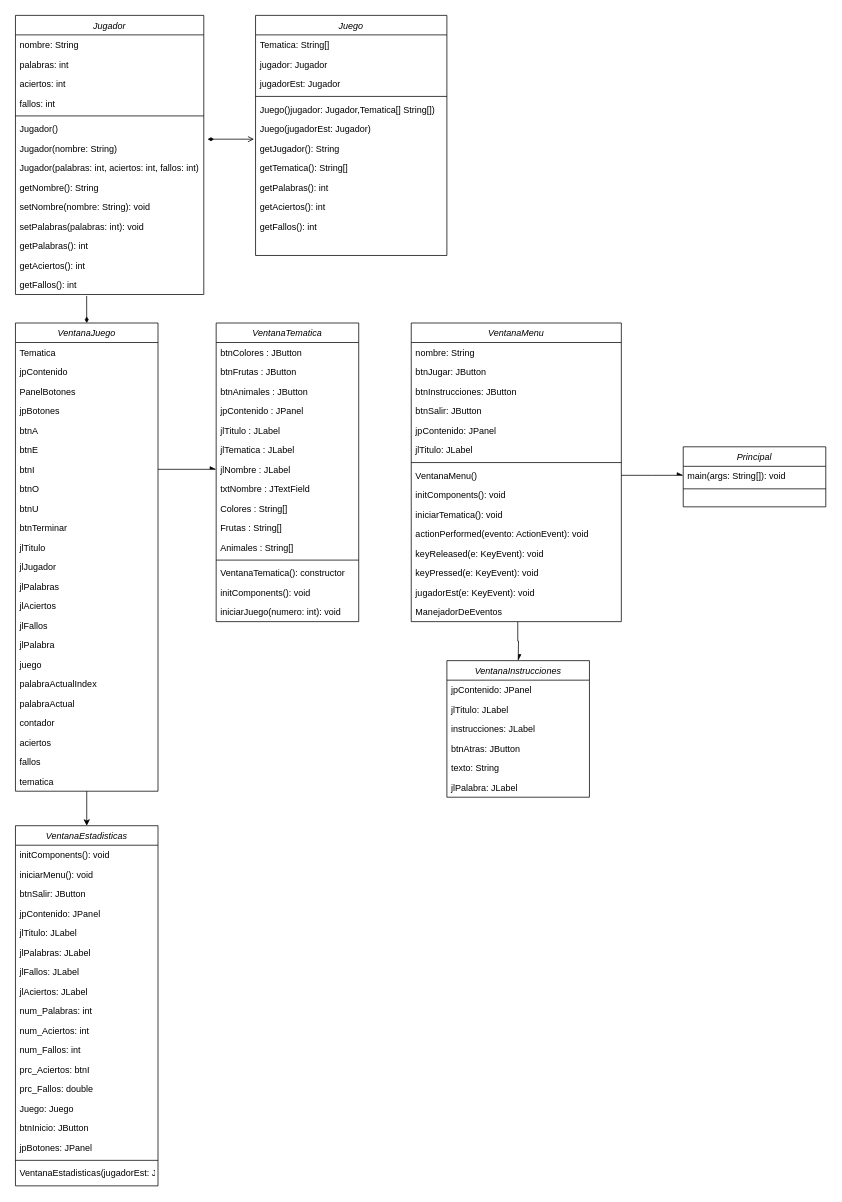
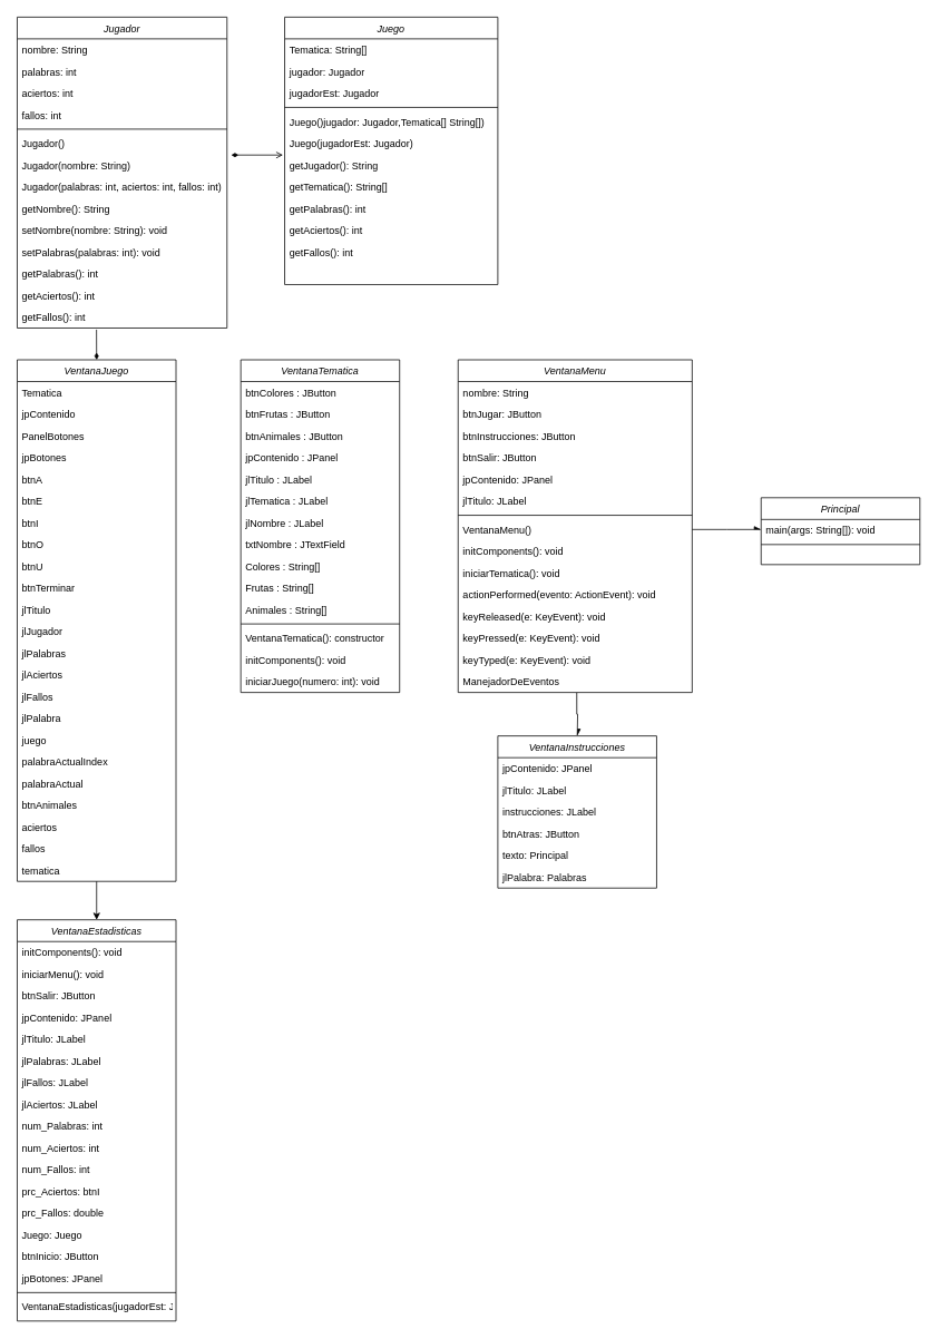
- <mxCell id="120" style="edgeStyle=orthogonalEdgeStyle;rounded=0;orthogonalLoop=1;jettySize=auto;html=1;endArrow=async;endFill=1;exitX=1;exitY=0.5;exitDx=0;exitDy=0;entryX=0;entryY=0.5;entryDx=0;entryDy=0;" edge="1" parent="1" source="48" target="22"><mxGeometry relative="1" as="geometry"><mxPoint x="260" y="879" as="sourcePoint" /><mxPoint x="290" y="625" as="targetPoint" /></mxGeometry></mxCell>
- <mxCell id="79" value="jugadorEst(e: KeyEvent): void" style="text;align=left;verticalAlign=top;spacingLeft=4;spacingRight=4;overflow=hidden;rotatable=0;points=[[0,0.5],[1,0.5]];portConstraint=eastwest;" parent="65" vertex="1"><mxGeometry y="346" width="280" height="26" as="geometry" /></mxCell>
+ <mxCell id="79" value="keyTyped(e: KeyEvent): void" style="text;align=left;verticalAlign=top;spacingLeft=4;spacingRight=4;overflow=hidden;rotatable=0;points=[[0,0.5],[1,0.5]];portConstraint=eastwest;" parent="65" vertex="1"><mxGeometry y="346" width="280" height="26" as="geometry" /></mxCell>
- <mxCell id="61" value="contador      " style="text;align=left;verticalAlign=top;spacingLeft=4;spacingRight=4;overflow=hidden;rotatable=0;points=[[0,0.5],[1,0.5]];portConstraint=eastwest;" parent="41" vertex="1"><mxGeometry y="520" width="190" height="26" as="geometry" /></mxCell>
+ <mxCell id="61" value="btnAnimales      " style="text;align=left;verticalAlign=top;spacingLeft=4;spacingRight=4;overflow=hidden;rotatable=0;points=[[0,0.5],[1,0.5]];portConstraint=eastwest;" parent="41" vertex="1"><mxGeometry y="520" width="190" height="26" as="geometry" /></mxCell>
- <mxCell id="39" value="texto: String" style="text;align=left;verticalAlign=top;spacingLeft=4;spacingRight=4;overflow=hidden;rotatable=0;points=[[0,0.5],[1,0.5]];portConstraint=eastwest;" parent="34" vertex="1"><mxGeometry y="130" width="190" height="26" as="geometry" /></mxCell>
+ <mxCell id="39" value="texto: Principal" style="text;align=left;verticalAlign=top;spacingLeft=4;spacingRight=4;overflow=hidden;rotatable=0;points=[[0,0.5],[1,0.5]];portConstraint=eastwest;" parent="34" vertex="1"><mxGeometry y="130" width="190" height="26" as="geometry" /></mxCell>
- <mxCell id="40" value="jlPalabra: JLabel" style="text;align=left;verticalAlign=top;spacingLeft=4;spacingRight=4;overflow=hidden;rotatable=0;points=[[0,0.5],[1,0.5]];portConstraint=eastwest;" parent="34" vertex="1"><mxGeometry y="156" width="190" height="26" as="geometry" /></mxCell>
+ <mxCell id="40" value="jlPalabra: Palabras" style="text;align=left;verticalAlign=top;spacingLeft=4;spacingRight=4;overflow=hidden;rotatable=0;points=[[0,0.5],[1,0.5]];portConstraint=eastwest;" parent="34" vertex="1"><mxGeometry y="156" width="190" height="26" as="geometry" /></mxCell>
